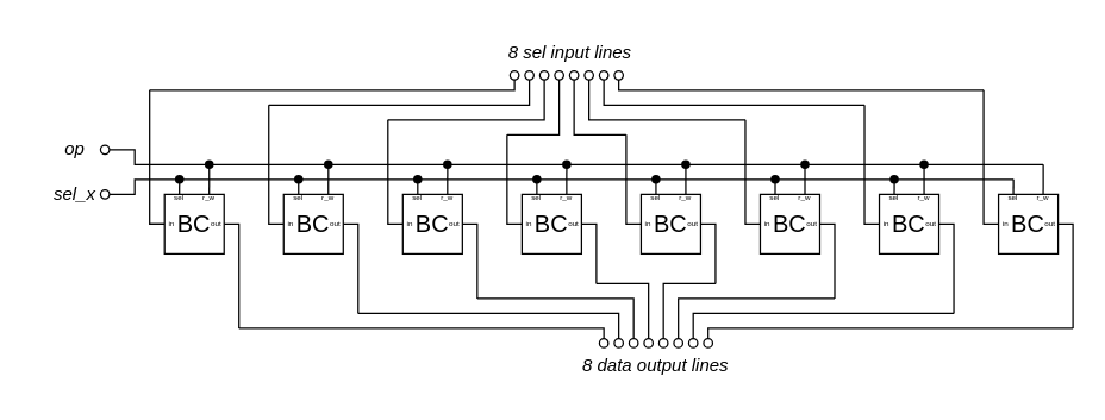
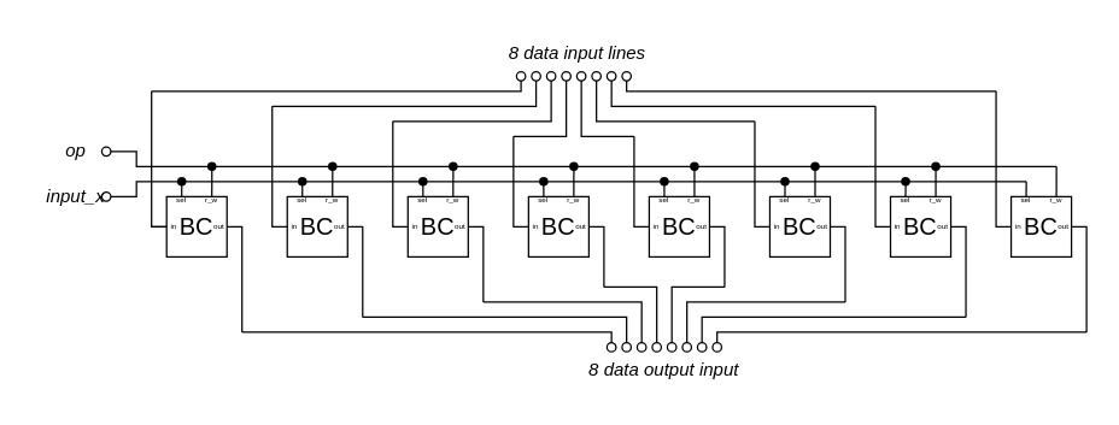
- <mxCell id="43" value="&lt;i&gt;8 sel input lines&lt;/i&gt;" style="text;html=1;align=center;verticalAlign=middle;whiteSpace=wrap;rounded=0;" vertex="1" parent="1"><mxGeometry x="335" y="20" width="95" height="30" as="geometry" /></mxCell>
+ <mxCell id="43" value="&lt;i&gt;8 data input lines&lt;/i&gt;" style="text;html=1;align=center;verticalAlign=middle;whiteSpace=wrap;rounded=0;" vertex="1" parent="1"><mxGeometry x="335" y="20" width="95" height="30" as="geometry" /></mxCell>
- <mxCell id="103" value="&lt;i&gt;sel_x&lt;/i&gt;" style="text;html=1;align=center;verticalAlign=middle;whiteSpace=wrap;rounded=0;" vertex="1" parent="1"><mxGeometry x="20" y="115" width="60" height="30" as="geometry" /></mxCell>
+ <mxCell id="103" value="&lt;i&gt;input_x&lt;/i&gt;" style="text;html=1;align=center;verticalAlign=middle;whiteSpace=wrap;rounded=0;" vertex="1" parent="1"><mxGeometry x="20" y="115" width="60" height="30" as="geometry" /></mxCell>
- <mxCell id="52" value="&lt;i&gt;8 data output lines&lt;/i&gt;" style="text;html=1;align=center;verticalAlign=middle;whiteSpace=wrap;rounded=0;" vertex="1" parent="1"><mxGeometry x="385" y="230" width="110" height="30" as="geometry" /></mxCell>
+ <mxCell id="52" value="&lt;i&gt;8 data output input&lt;/i&gt;" style="text;html=1;align=center;verticalAlign=middle;whiteSpace=wrap;rounded=0;" vertex="1" parent="1"><mxGeometry x="385" y="230" width="110" height="30" as="geometry" /></mxCell>
